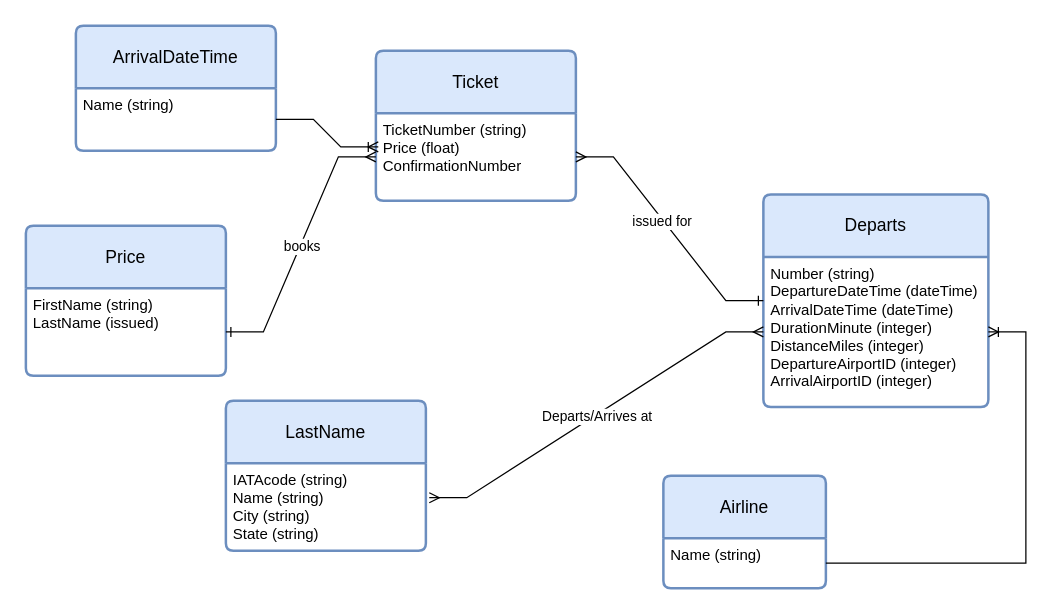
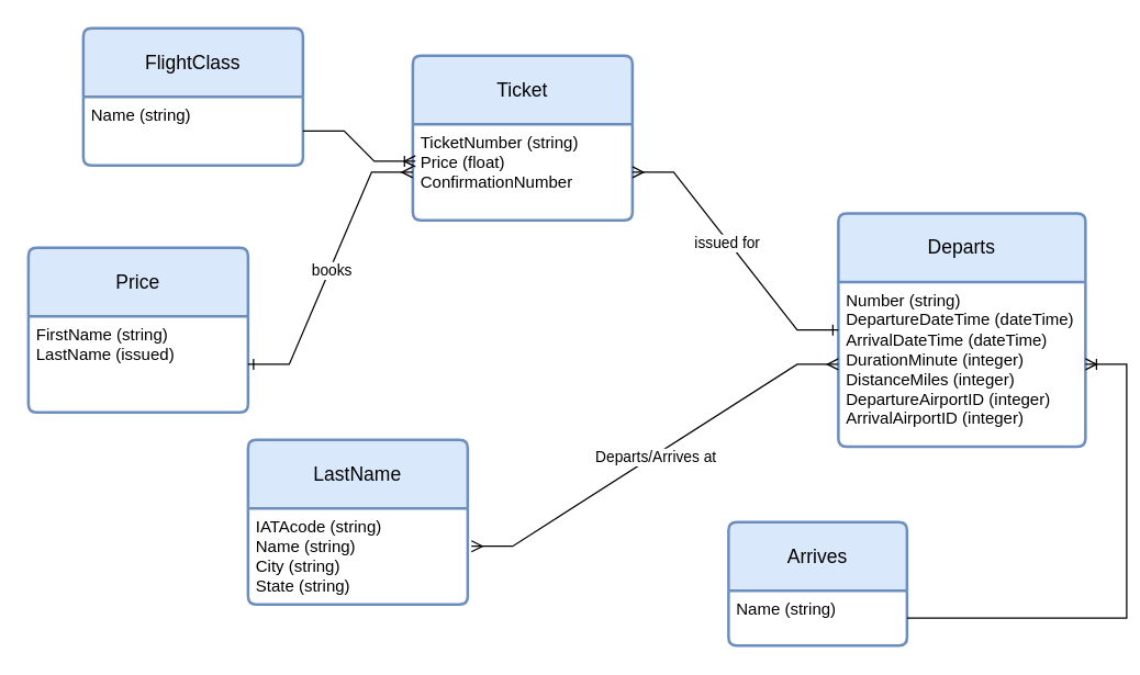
- <mxCell id="19" value="ArrivalDateTime" style="swimlane;childLayout=stackLayout;horizontal=1;startSize=50;horizontalStack=0;rounded=1;fontSize=14;fontStyle=0;strokeWidth=2;resizeParent=0;resizeLast=1;shadow=0;dashed=0;align=center;arcSize=4;whiteSpace=wrap;html=1;fillColor=#dae8fc;strokeColor=#6c8ebf;" vertex="1" parent="1"><mxGeometry x="60" y="20" width="160" height="100" as="geometry" /></mxCell>
+ <mxCell id="19" value="FlightClass" style="swimlane;childLayout=stackLayout;horizontal=1;startSize=50;horizontalStack=0;rounded=1;fontSize=14;fontStyle=0;strokeWidth=2;resizeParent=0;resizeLast=1;shadow=0;dashed=0;align=center;arcSize=4;whiteSpace=wrap;html=1;fillColor=#dae8fc;strokeColor=#6c8ebf;" vertex="1" parent="1"><mxGeometry x="60" y="20" width="160" height="100" as="geometry" /></mxCell>
- <mxCell id="16" value="Airline" style="swimlane;childLayout=stackLayout;horizontal=1;startSize=50;horizontalStack=0;rounded=1;fontSize=14;fontStyle=0;strokeWidth=2;resizeParent=0;resizeLast=1;shadow=0;dashed=0;align=center;arcSize=4;whiteSpace=wrap;html=1;fillColor=#dae8fc;strokeColor=#6c8ebf;" vertex="1" parent="1"><mxGeometry x="530" y="380" width="130" height="90" as="geometry" /></mxCell>
+ <mxCell id="16" value="Arrives" style="swimlane;childLayout=stackLayout;horizontal=1;startSize=50;horizontalStack=0;rounded=1;fontSize=14;fontStyle=0;strokeWidth=2;resizeParent=0;resizeLast=1;shadow=0;dashed=0;align=center;arcSize=4;whiteSpace=wrap;html=1;fillColor=#dae8fc;strokeColor=#6c8ebf;" vertex="1" parent="1"><mxGeometry x="530" y="380" width="130" height="90" as="geometry" /></mxCell>
